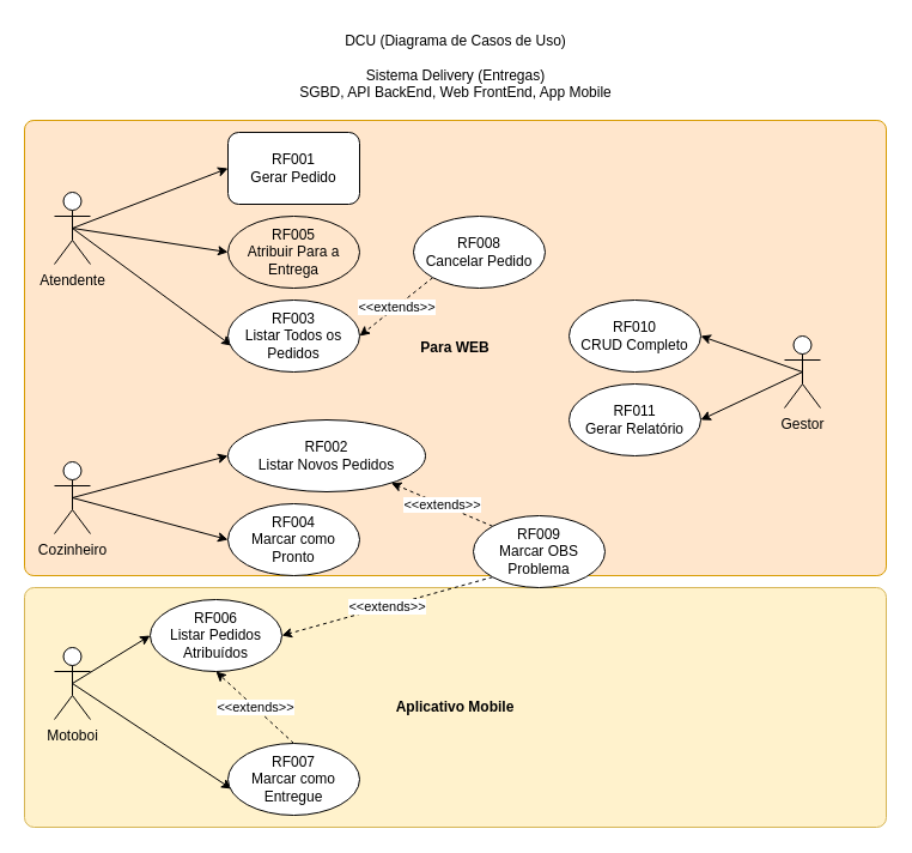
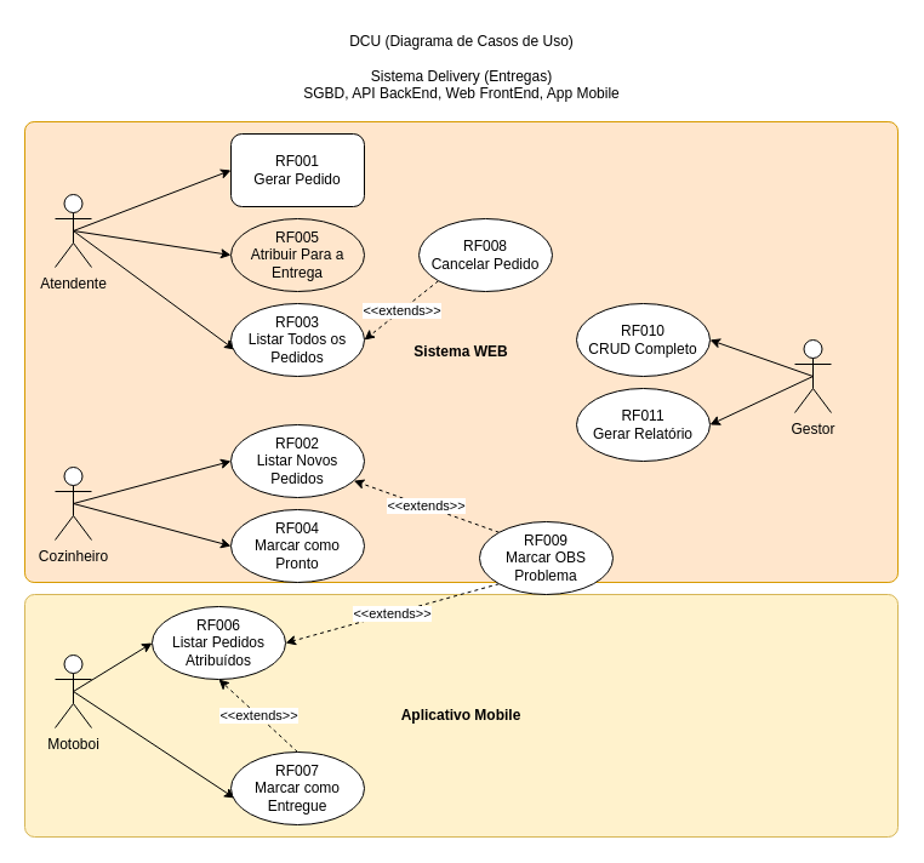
- <mxCell id="2" value="Para WEB" style="rounded=1;whiteSpace=wrap;html=1;arcSize=2;fillColor=#ffe6cc;strokeColor=#d79b00;fontStyle=1" vertex="1" parent="1"><mxGeometry x="20" y="100" width="720" height="380" as="geometry" /></mxCell>
+ <mxCell id="2" value="Sistema WEB" style="rounded=1;whiteSpace=wrap;html=1;arcSize=2;fillColor=#ffe6cc;strokeColor=#d79b00;fontStyle=1" vertex="1" parent="1"><mxGeometry x="20" y="100" width="720" height="380" as="geometry" /></mxCell>
- <mxCell id="17" value="RF002&lt;br&gt;Listar Novos Pedidos" style="ellipse;whiteSpace=wrap;html=1;" vertex="1" parent="1"><mxGeometry x="190" y="350" width="165" height="60" as="geometry" /></mxCell>
+ <mxCell id="17" value="RF002&lt;br&gt;Listar Novos Pedidos" style="ellipse;whiteSpace=wrap;html=1;" vertex="1" parent="1"><mxGeometry x="190" y="350" width="110" height="60" as="geometry" /></mxCell>
